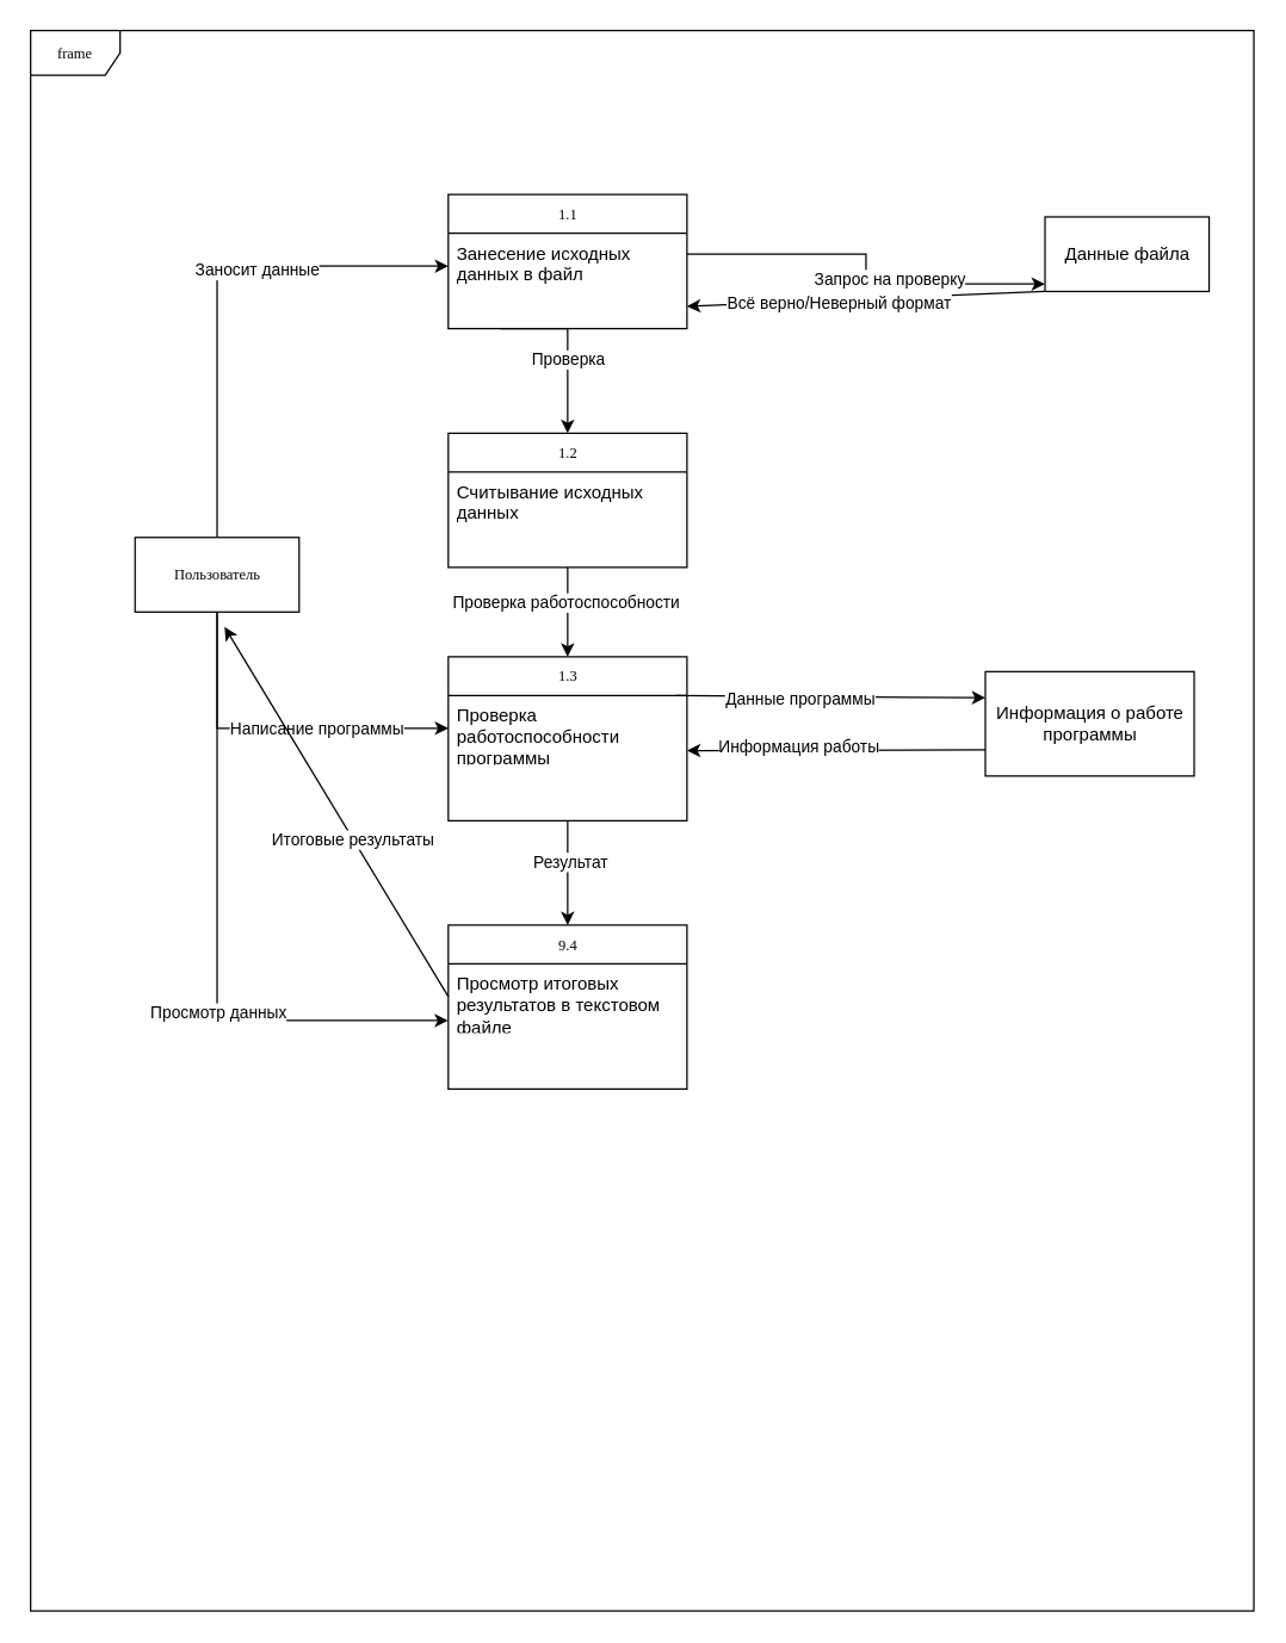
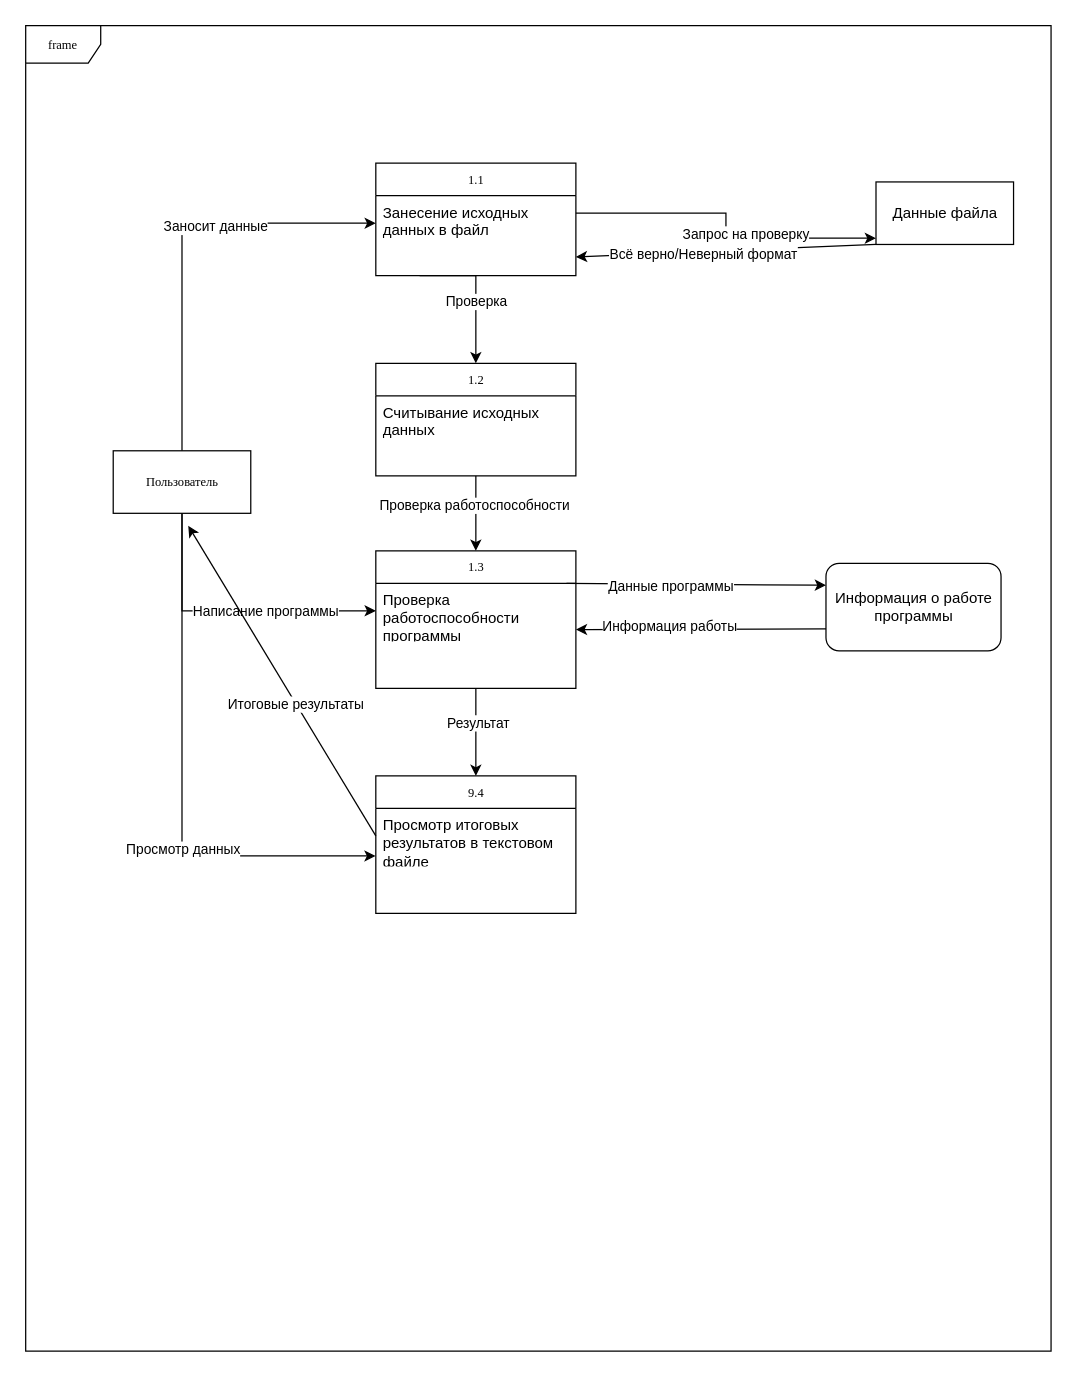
- <mxCell id="31" value="Информация о работе &lt;br&gt;программы" style="html=1;" vertex="1" parent="1"><mxGeometry x="660" y="450" width="140" height="70" as="geometry" /></mxCell>
+ <mxCell id="31" value="Информация о работе &lt;br&gt;программы" style="html=1;rounded=1;" vertex="1" parent="1"><mxGeometry x="660" y="450" width="140" height="70" as="geometry" /></mxCell>
